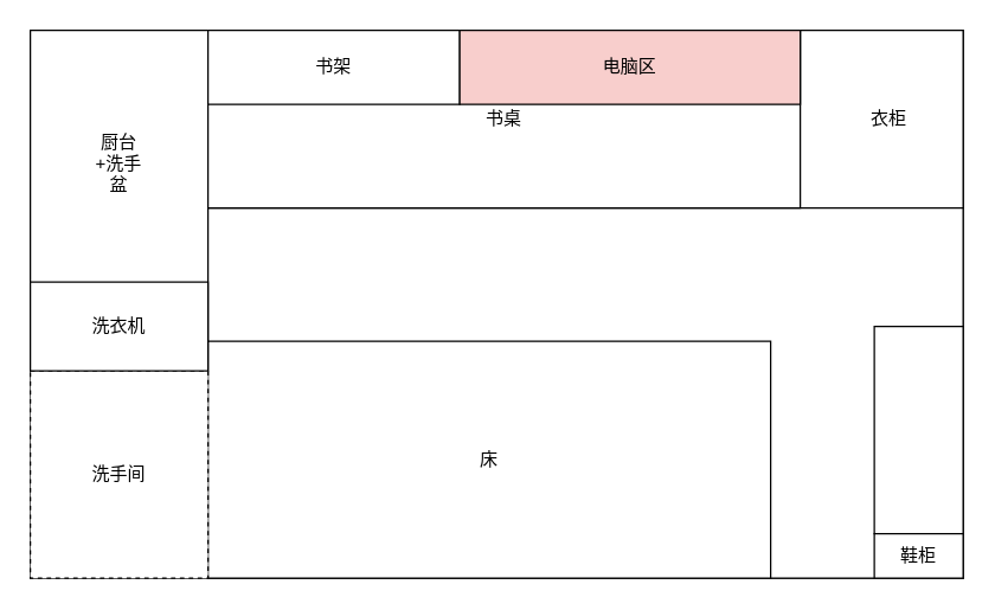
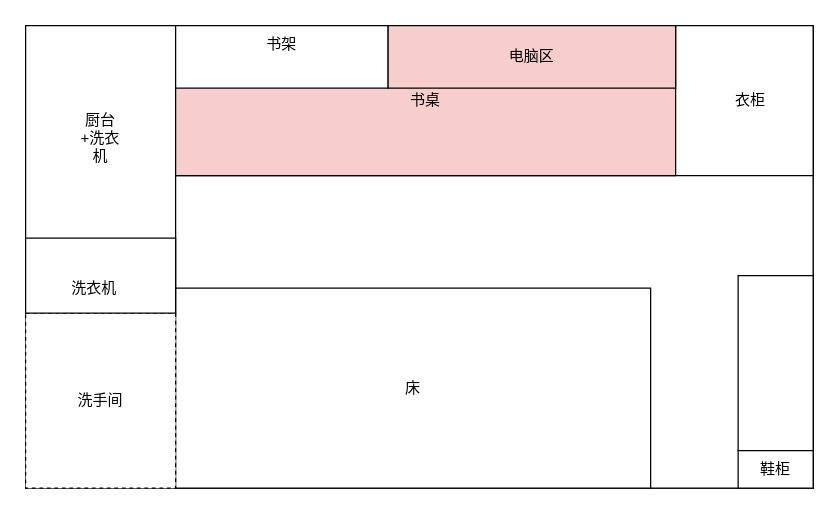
- <mxCell id="14" value="书架" style="text;html=1;strokeColor=none;fillColor=none;align=center;verticalAlign=middle;whiteSpace=wrap;rounded=0;" vertex="1" parent="1"><mxGeometry x="205" y="35" width="40" height="20" as="geometry" /></mxCell>
+ <mxCell id="14" value="书架" style="text;html=1;strokeColor=none;fillColor=none;align=center;verticalAlign=middle;whiteSpace=wrap;rounded=0;" vertex="1" parent="1"><mxGeometry x="205" y="25" width="40" height="20" as="geometry" /></mxCell>
- <mxCell id="10" value="书桌" style="rounded=0;whiteSpace=wrap;html=1;" vertex="1" parent="1"><mxGeometry x="140" y="20" width="400" height="120" as="geometry" /></mxCell>
+ <mxCell id="10" value="书桌" style="rounded=0;whiteSpace=wrap;html=1;fillColor=#f8cecc;" vertex="1" parent="1"><mxGeometry x="140" y="20" width="400" height="120" as="geometry" /></mxCell>
- <mxCell id="11" value="厨台+洗手盆" style="text;html=1;strokeColor=none;fillColor=none;align=center;verticalAlign=middle;whiteSpace=wrap;rounded=0;" vertex="1" parent="1"><mxGeometry x="60" y="100" width="40" height="20" as="geometry" /></mxCell>
+ <mxCell id="11" value="厨台+洗衣机" style="text;html=1;strokeColor=none;fillColor=none;align=center;verticalAlign=middle;whiteSpace=wrap;rounded=0;" vertex="1" parent="1"><mxGeometry x="60" y="100" width="40" height="20" as="geometry" /></mxCell>
- <mxCell id="8" value="洗衣机" style="text;html=1;strokeColor=none;fillColor=none;align=center;verticalAlign=middle;whiteSpace=wrap;rounded=0;" vertex="1" parent="1"><mxGeometry x="60" y="210" width="40" height="20" as="geometry" /></mxCell>
+ <mxCell id="8" value="洗衣机" style="text;html=1;strokeColor=none;fillColor=none;align=center;verticalAlign=middle;whiteSpace=wrap;rounded=0;" vertex="1" parent="1"><mxGeometry x="55" y="220" width="40" height="20" as="geometry" /></mxCell>
